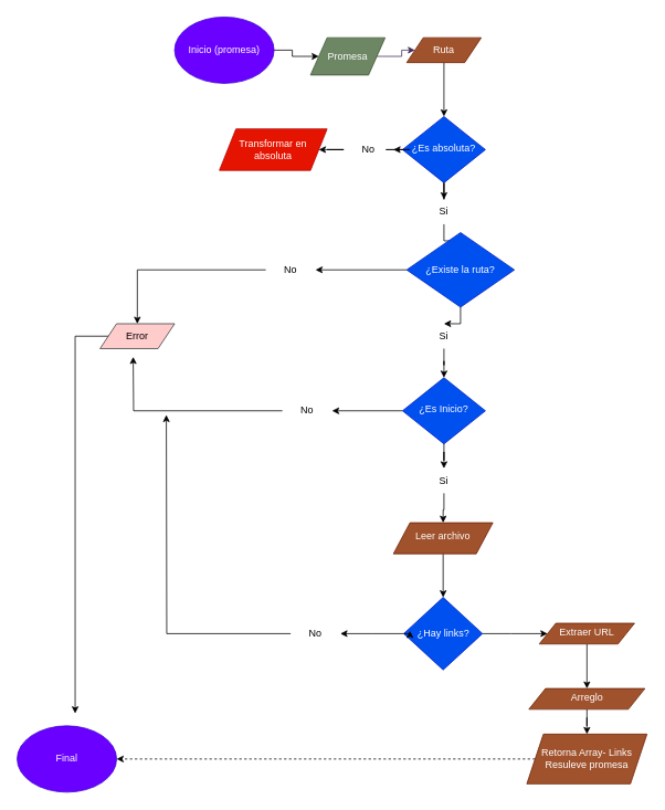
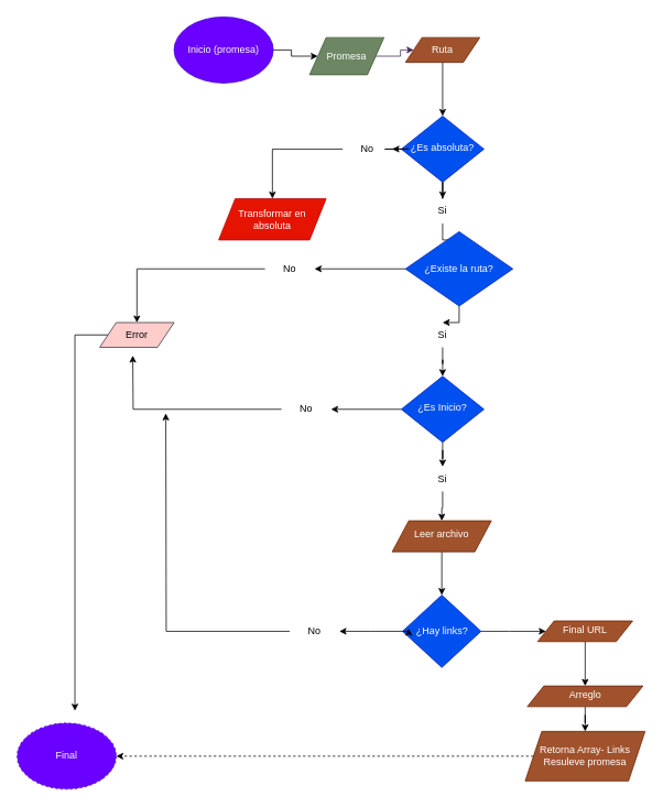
- <mxCell id="27" value="Transformar en absoluta" style="shape=parallelogram;perimeter=parallelogramPerimeter;whiteSpace=wrap;html=1;fixedSize=1;fillColor=#e51400;fontColor=#ffffff;strokeColor=#B20000;" vertex="1" parent="1"><mxGeometry x="264" y="155" width="130" height="50" as="geometry" /></mxCell>
+ <mxCell id="27" value="Transformar en absoluta" style="shape=parallelogram;perimeter=parallelogramPerimeter;whiteSpace=wrap;html=1;fixedSize=1;fillColor=#e51400;fontColor=#ffffff;strokeColor=#B20000;" vertex="1" parent="1"><mxGeometry x="264" y="240" width="130" height="50" as="geometry" /></mxCell>
- <mxCell id="19" value="Extraer URL" style="shape=parallelogram;perimeter=parallelogramPerimeter;whiteSpace=wrap;html=1;fixedSize=1;shadow=0;strokeWidth=1;spacing=6;spacingTop=-4;rounded=0;fillColor=#a0522d;fontColor=#ffffff;strokeColor=#6D1F00;" parent="1" vertex="1"><mxGeometry x="650" y="751.25" width="115" height="25" as="geometry" /></mxCell>
+ <mxCell id="19" value="Final URL" style="shape=parallelogram;perimeter=parallelogramPerimeter;whiteSpace=wrap;html=1;fixedSize=1;shadow=0;strokeWidth=1;spacing=6;spacingTop=-4;rounded=0;fillColor=#a0522d;fontColor=#ffffff;strokeColor=#6D1F00;" parent="1" vertex="1"><mxGeometry x="650" y="751.25" width="115" height="25" as="geometry" /></mxCell>
- <mxCell id="13" value="Final" style="ellipse;whiteSpace=wrap;html=1;fillColor=#6a00ff;fontColor=#ffffff;strokeColor=#3700CC;" parent="1" vertex="1"><mxGeometry x="20" y="875" width="120" height="80" as="geometry" /></mxCell>
+ <mxCell id="13" value="Final" style="ellipse;whiteSpace=wrap;html=1;fillColor=#6a00ff;fontColor=#ffffff;strokeColor=#3700CC;dashed=1;" parent="1" vertex="1"><mxGeometry x="20" y="875" width="120" height="80" as="geometry" /></mxCell>
